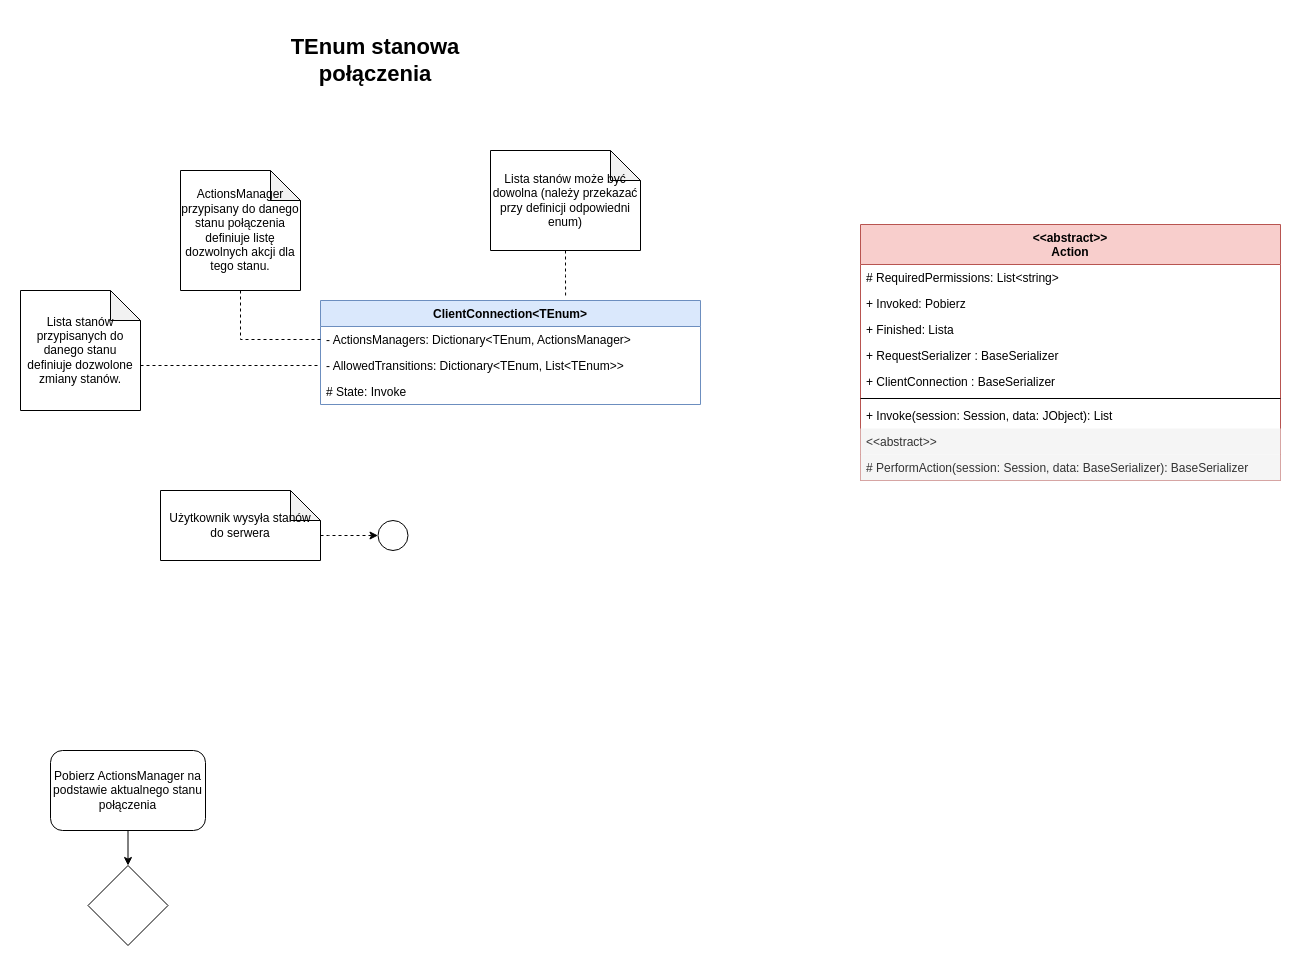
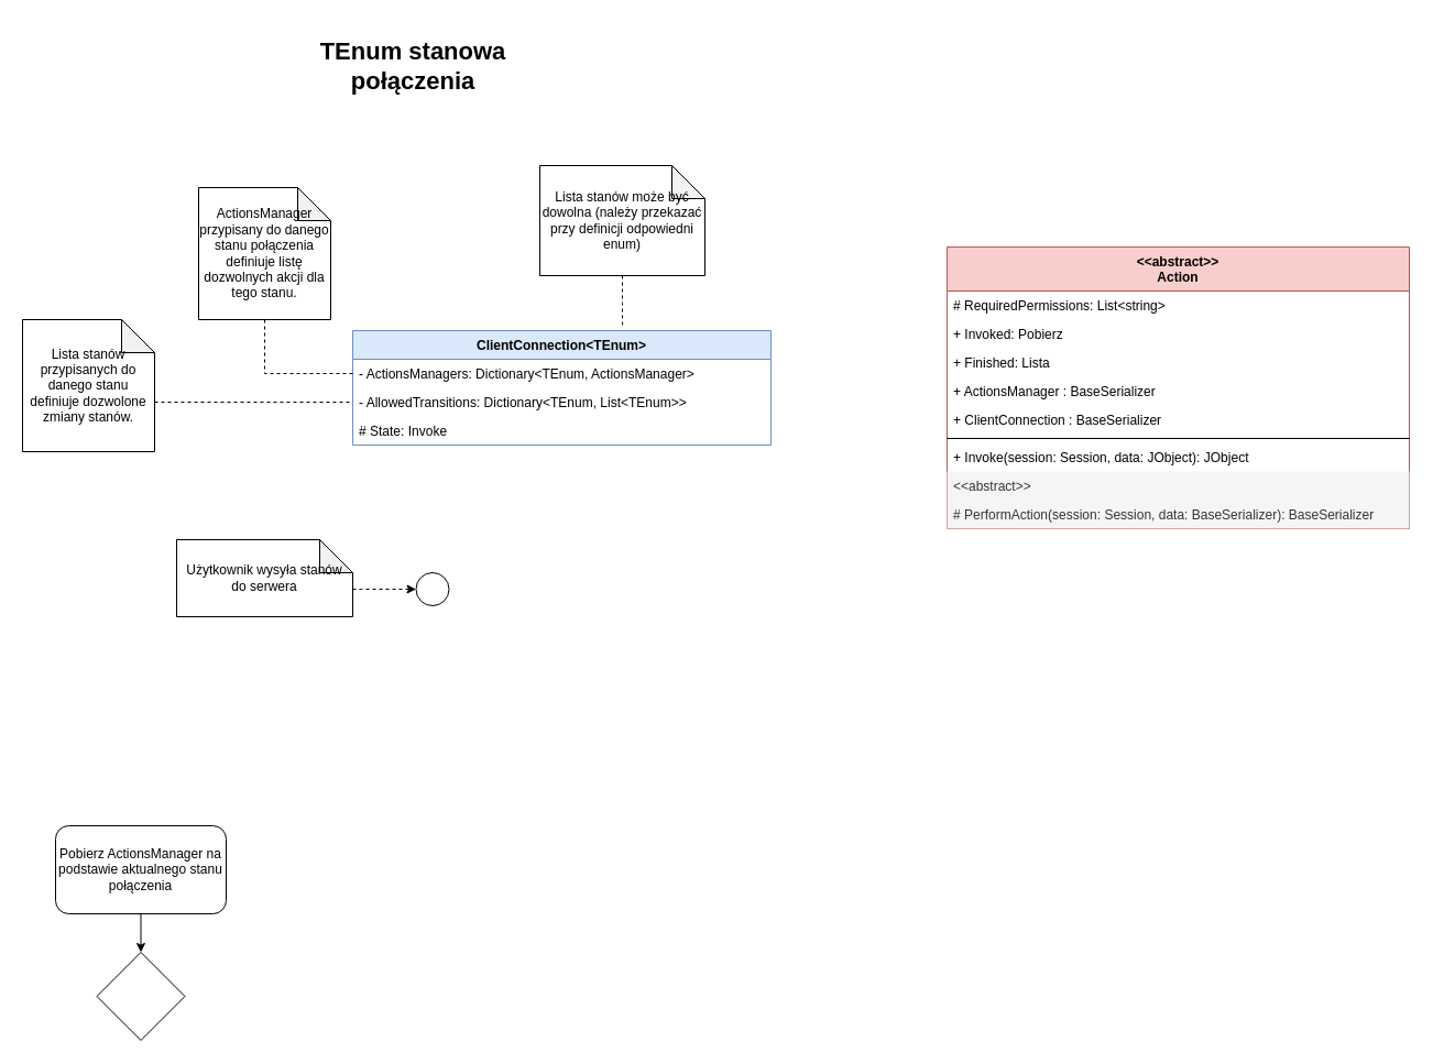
- <mxCell id="23" value="+ RequestSerializer : BaseSerializer" style="text;strokeColor=none;fillColor=none;align=left;verticalAlign=top;spacingLeft=4;spacingRight=4;overflow=hidden;rotatable=0;points=[[0,0.5],[1,0.5]];portConstraint=eastwest;" vertex="1" parent="19"><mxGeometry y="118" width="420" height="26" as="geometry" /></mxCell>
+ <mxCell id="23" value="+ ActionsManager : BaseSerializer" style="text;strokeColor=none;fillColor=none;align=left;verticalAlign=top;spacingLeft=4;spacingRight=4;overflow=hidden;rotatable=0;points=[[0,0.5],[1,0.5]];portConstraint=eastwest;" vertex="1" parent="19"><mxGeometry y="118" width="420" height="26" as="geometry" /></mxCell>
- <mxCell id="26" value="+ Invoke(session: Session, data: JObject): List" style="text;strokeColor=none;fillColor=none;align=left;verticalAlign=top;spacingLeft=4;spacingRight=4;overflow=hidden;rotatable=0;points=[[0,0.5],[1,0.5]];portConstraint=eastwest;" vertex="1" parent="19"><mxGeometry y="178" width="420" height="26" as="geometry" /></mxCell>
+ <mxCell id="26" value="+ Invoke(session: Session, data: JObject): JObject" style="text;strokeColor=none;fillColor=none;align=left;verticalAlign=top;spacingLeft=4;spacingRight=4;overflow=hidden;rotatable=0;points=[[0,0.5],[1,0.5]];portConstraint=eastwest;" vertex="1" parent="19"><mxGeometry y="178" width="420" height="26" as="geometry" /></mxCell>
